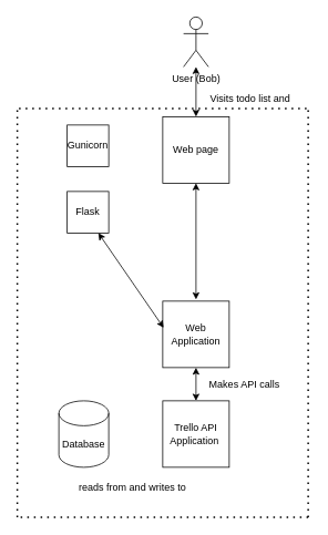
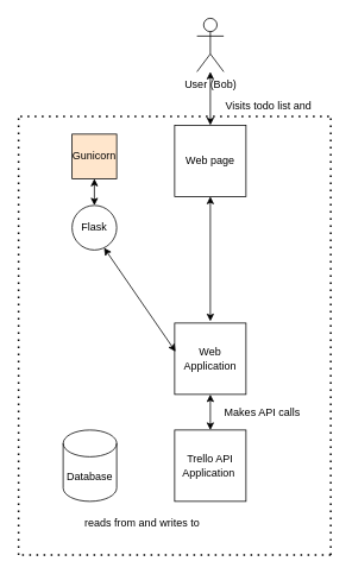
- <mxCell id="15" value="Gunicorn" style="whiteSpace=wrap;html=1;aspect=fixed;" vertex="1" parent="1"><mxGeometry x="80" y="150" width="50" height="50" as="geometry" /></mxCell>
+ <mxCell id="15" value="Gunicorn" style="whiteSpace=wrap;html=1;aspect=fixed;fillColor=#ffe6cc;" vertex="1" parent="1"><mxGeometry x="80" y="150" width="50" height="50" as="geometry" /></mxCell>
+ <mxCell id="17" value="" style="endArrow=classic;startArrow=classic;html=1;rounded=0;entryX=0.5;entryY=1;entryDx=0;entryDy=0;exitX=0.5;exitY=0;exitDx=0;exitDy=0;" edge="1" parent="1" source="16" target="15"><mxGeometry width="50" height="50" relative="1" as="geometry"><mxPoint x="370" y="390" as="sourcePoint" /><mxPoint x="420" y="340" as="targetPoint" /></mxGeometry></mxCell>
- <mxCell id="16" value="Flask" style="whiteSpace=wrap;html=1;aspect=fixed;" vertex="1" parent="1"><mxGeometry x="80" y="230" width="50" height="50" as="geometry" /></mxCell>
+ <mxCell id="16" value="Flask" style="ellipse;whiteSpace=wrap;html=1;aspect=fixed;" vertex="1" parent="1"><mxGeometry x="80" y="230" width="50" height="50" as="geometry" /></mxCell>
